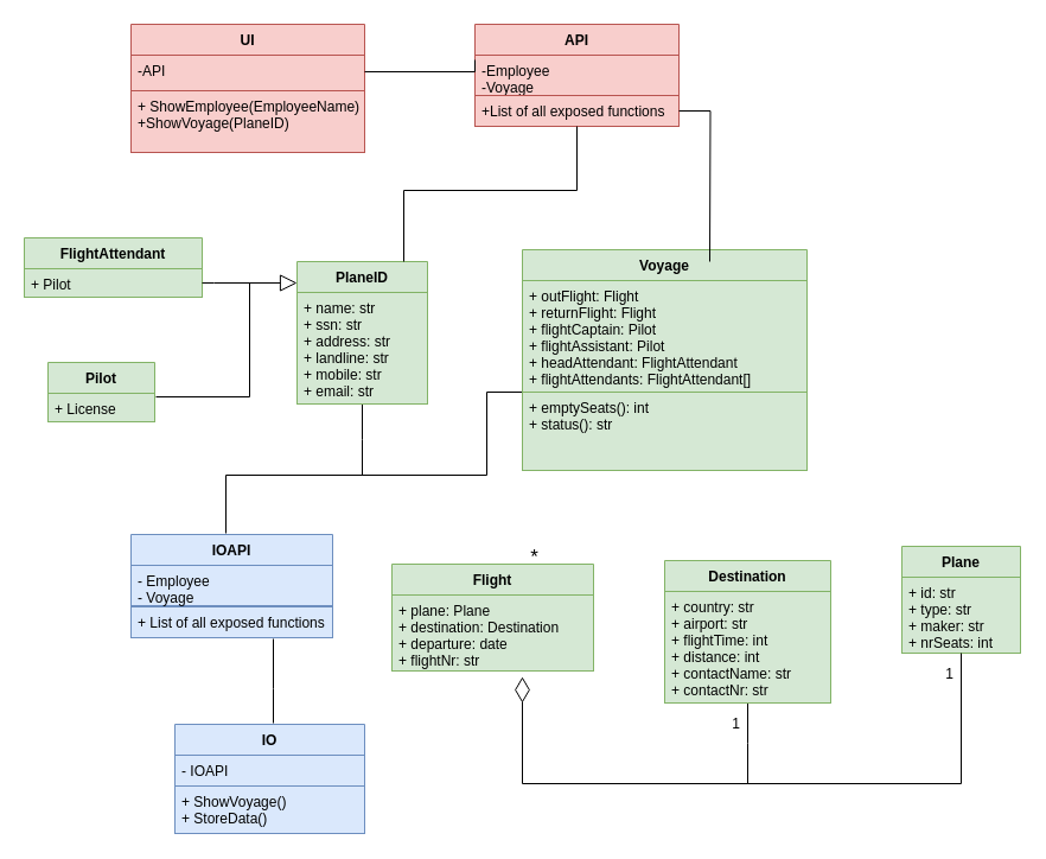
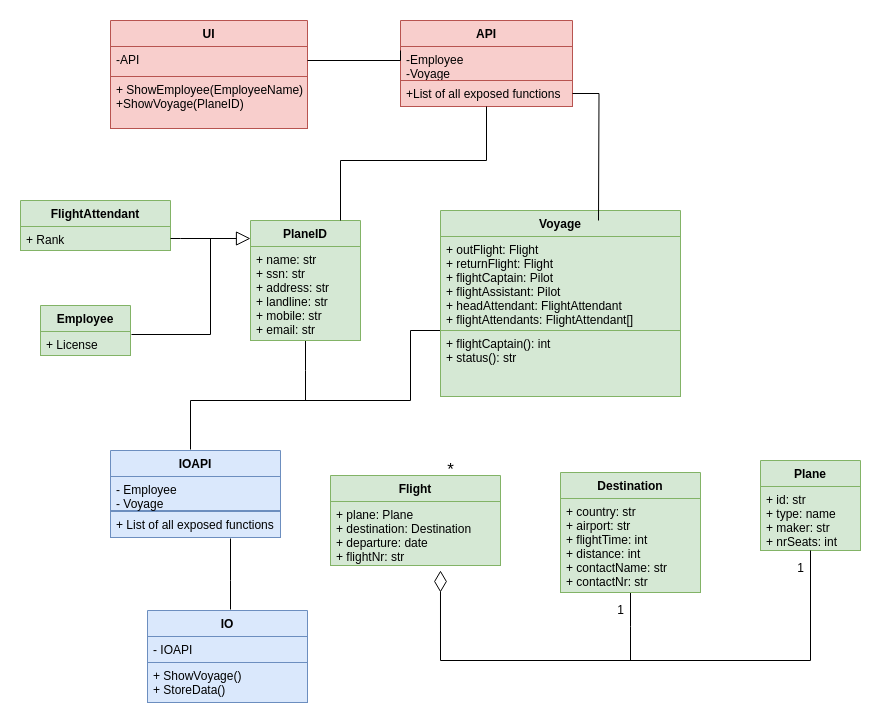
- <mxCell id="9" value="+ Pilot" style="text;strokeColor=#82b366;fillColor=#d5e8d4;align=left;verticalAlign=top;spacingLeft=4;spacingRight=4;overflow=hidden;rotatable=0;points=[[0,0.5],[1,0.5]];portConstraint=eastwest;" parent="8" vertex="1"><mxGeometry y="26" width="150" height="24" as="geometry" /></mxCell>
+ <mxCell id="9" value="+ Rank" style="text;strokeColor=#82b366;fillColor=#d5e8d4;align=left;verticalAlign=top;spacingLeft=4;spacingRight=4;overflow=hidden;rotatable=0;points=[[0,0.5],[1,0.5]];portConstraint=eastwest;" parent="8" vertex="1"><mxGeometry y="26" width="150" height="24" as="geometry" /></mxCell>
- <mxCell id="6" value="Pilot" style="swimlane;fontStyle=1;align=center;verticalAlign=top;childLayout=stackLayout;horizontal=1;startSize=26;horizontalStack=0;resizeParent=1;resizeParentMax=0;resizeLast=0;collapsible=1;marginBottom=0;fillColor=#d5e8d4;strokeColor=#82b366;" parent="1" vertex="1"><mxGeometry x="40" y="305" width="90" height="50" as="geometry" /></mxCell>
+ <mxCell id="6" value="Employee" style="swimlane;fontStyle=1;align=center;verticalAlign=top;childLayout=stackLayout;horizontal=1;startSize=26;horizontalStack=0;resizeParent=1;resizeParentMax=0;resizeLast=0;collapsible=1;marginBottom=0;fillColor=#d5e8d4;strokeColor=#82b366;" parent="1" vertex="1"><mxGeometry x="40" y="305" width="90" height="50" as="geometry" /></mxCell>
- <mxCell id="41" value="+ emptySeats(): int&#10;+ status(): str" style="text;strokeColor=#82b366;fillColor=#d5e8d4;align=left;verticalAlign=top;spacingLeft=4;spacingRight=4;overflow=hidden;rotatable=0;points=[[0,0.5],[1,0.5]];portConstraint=eastwest;" parent="1" vertex="1"><mxGeometry x="440" y="330" width="240" height="66" as="geometry" /></mxCell>
+ <mxCell id="41" value="+ flightCaptain(): int&#10;+ status(): str" style="text;strokeColor=#82b366;fillColor=#d5e8d4;align=left;verticalAlign=top;spacingLeft=4;spacingRight=4;overflow=hidden;rotatable=0;points=[[0,0.5],[1,0.5]];portConstraint=eastwest;" parent="1" vertex="1"><mxGeometry x="440" y="330" width="240" height="66" as="geometry" /></mxCell>
- <mxCell id="13" value="+ id: str&#10;+ type: str&#10;+ maker: str&#10;+ nrSeats: int" style="text;strokeColor=#82b366;fillColor=#d5e8d4;align=left;verticalAlign=top;spacingLeft=4;spacingRight=4;overflow=hidden;rotatable=0;points=[[0,0.5],[1,0.5]];portConstraint=eastwest;" parent="12" vertex="1"><mxGeometry y="26" width="100" height="64" as="geometry" /></mxCell>
+ <mxCell id="13" value="+ id: str&#10;+ type: name&#10;+ maker: str&#10;+ nrSeats: int" style="text;strokeColor=#82b366;fillColor=#d5e8d4;align=left;verticalAlign=top;spacingLeft=4;spacingRight=4;overflow=hidden;rotatable=0;points=[[0,0.5],[1,0.5]];portConstraint=eastwest;" parent="12" vertex="1"><mxGeometry y="26" width="100" height="64" as="geometry" /></mxCell>
